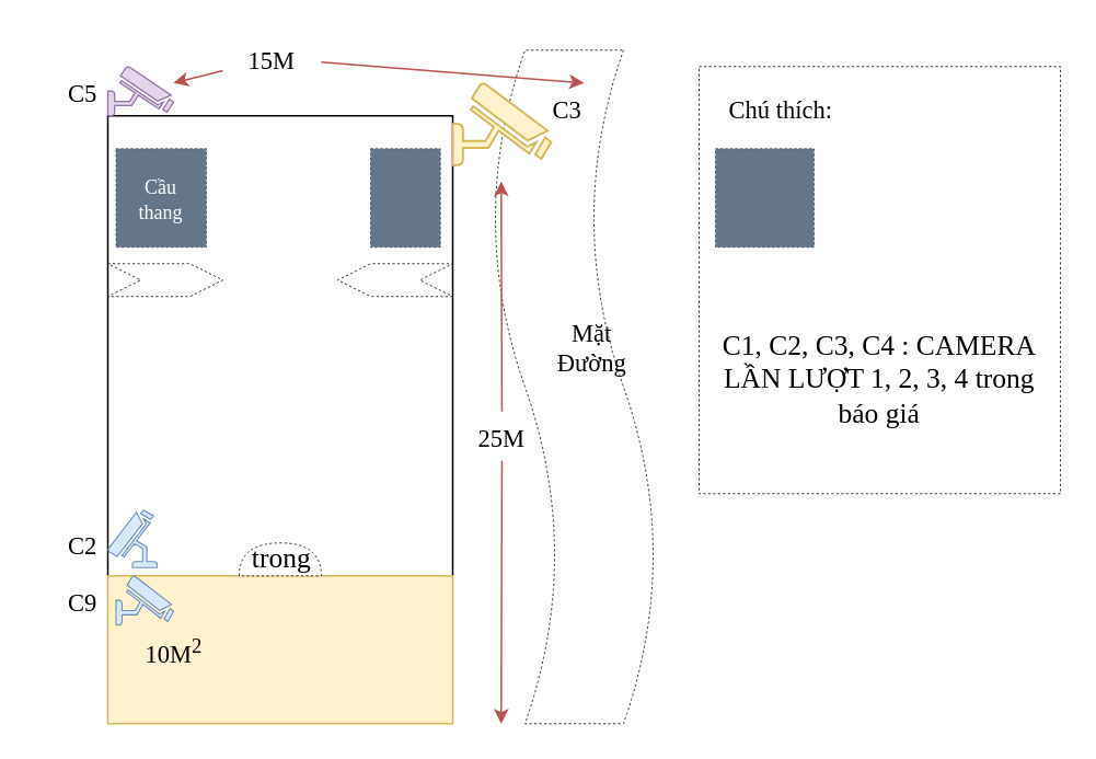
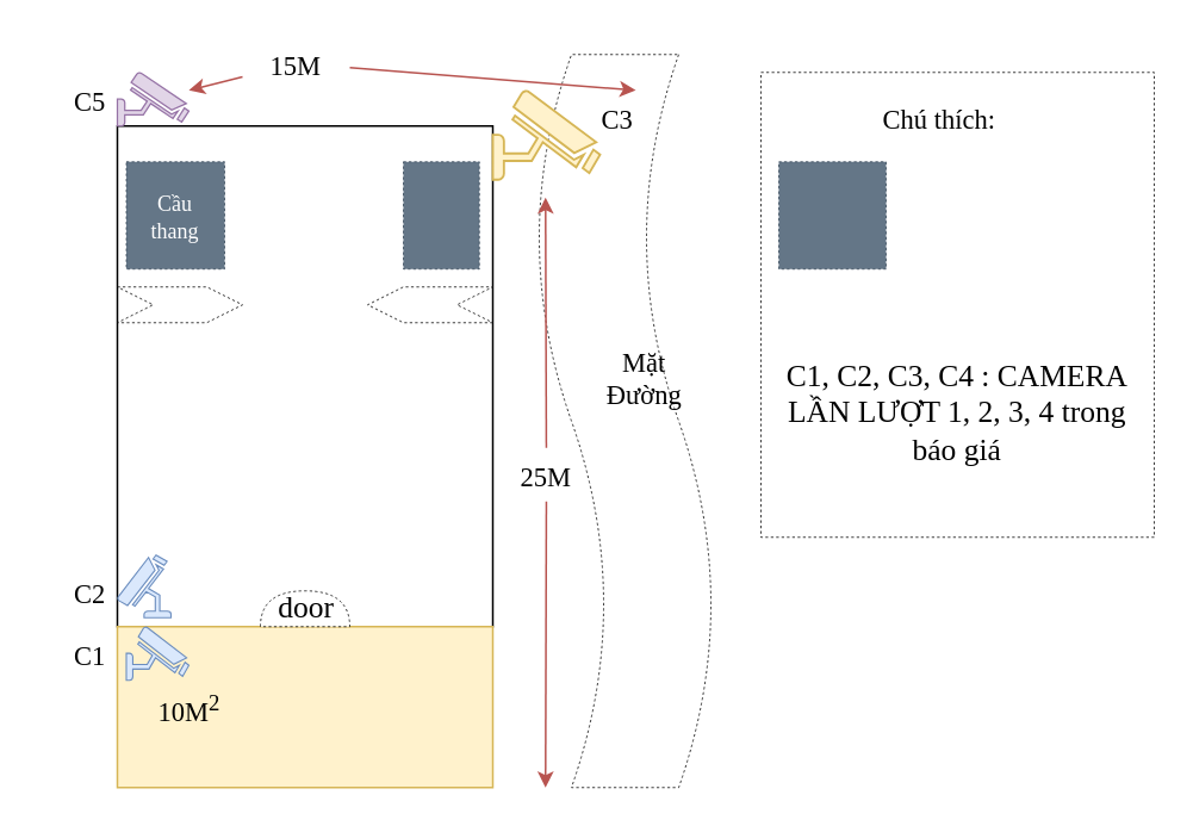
- <mxCell id="28" value="Chú thích:" style="text;html=1;strokeColor=none;fillColor=none;align=center;verticalAlign=middle;whiteSpace=wrap;rounded=0;dashed=1;fontSize=15;fontFamily=Comic Sans MS;spacingTop=1;" vertex="1" parent="1"><mxGeometry x="435" y="50" width="80" height="30" as="geometry" /></mxCell>
+ <mxCell id="28" value="Chú thích:" style="text;html=1;strokeColor=none;fillColor=none;align=center;verticalAlign=middle;whiteSpace=wrap;rounded=0;dashed=1;fontSize=15;fontFamily=Comic Sans MS;spacingTop=1;" vertex="1" parent="1"><mxGeometry x="485" y="50" width="80" height="30" as="geometry" /></mxCell>
- <mxCell id="31" value="trong" style="text;html=1;strokeColor=none;fillColor=none;align=center;verticalAlign=middle;whiteSpace=wrap;rounded=0;dashed=1;labelBackgroundColor=none;fontFamily=Comic Sans MS;fontSize=17;" vertex="1" parent="1"><mxGeometry x="141" y="325" width="60" height="30" as="geometry" /></mxCell>
+ <mxCell id="31" value="door" style="text;html=1;strokeColor=none;fillColor=none;align=center;verticalAlign=middle;whiteSpace=wrap;rounded=0;dashed=1;labelBackgroundColor=none;fontFamily=Comic Sans MS;fontSize=17;" vertex="1" parent="1"><mxGeometry x="141" y="325" width="60" height="30" as="geometry" /></mxCell>
- <mxCell id="18" value="C9" style="text;html=1;strokeColor=none;fillColor=none;align=center;verticalAlign=middle;whiteSpace=wrap;rounded=0;dashed=1;fontSize=15;fontFamily=Comic Sans MS;spacingTop=1;" vertex="1" parent="1"><mxGeometry x="35" y="350" width="30" height="30" as="geometry" /></mxCell>
+ <mxCell id="18" value="C1" style="text;html=1;strokeColor=none;fillColor=none;align=center;verticalAlign=middle;whiteSpace=wrap;rounded=0;dashed=1;fontSize=15;fontFamily=Comic Sans MS;spacingTop=1;" vertex="1" parent="1"><mxGeometry x="35" y="350" width="30" height="30" as="geometry" /></mxCell>
